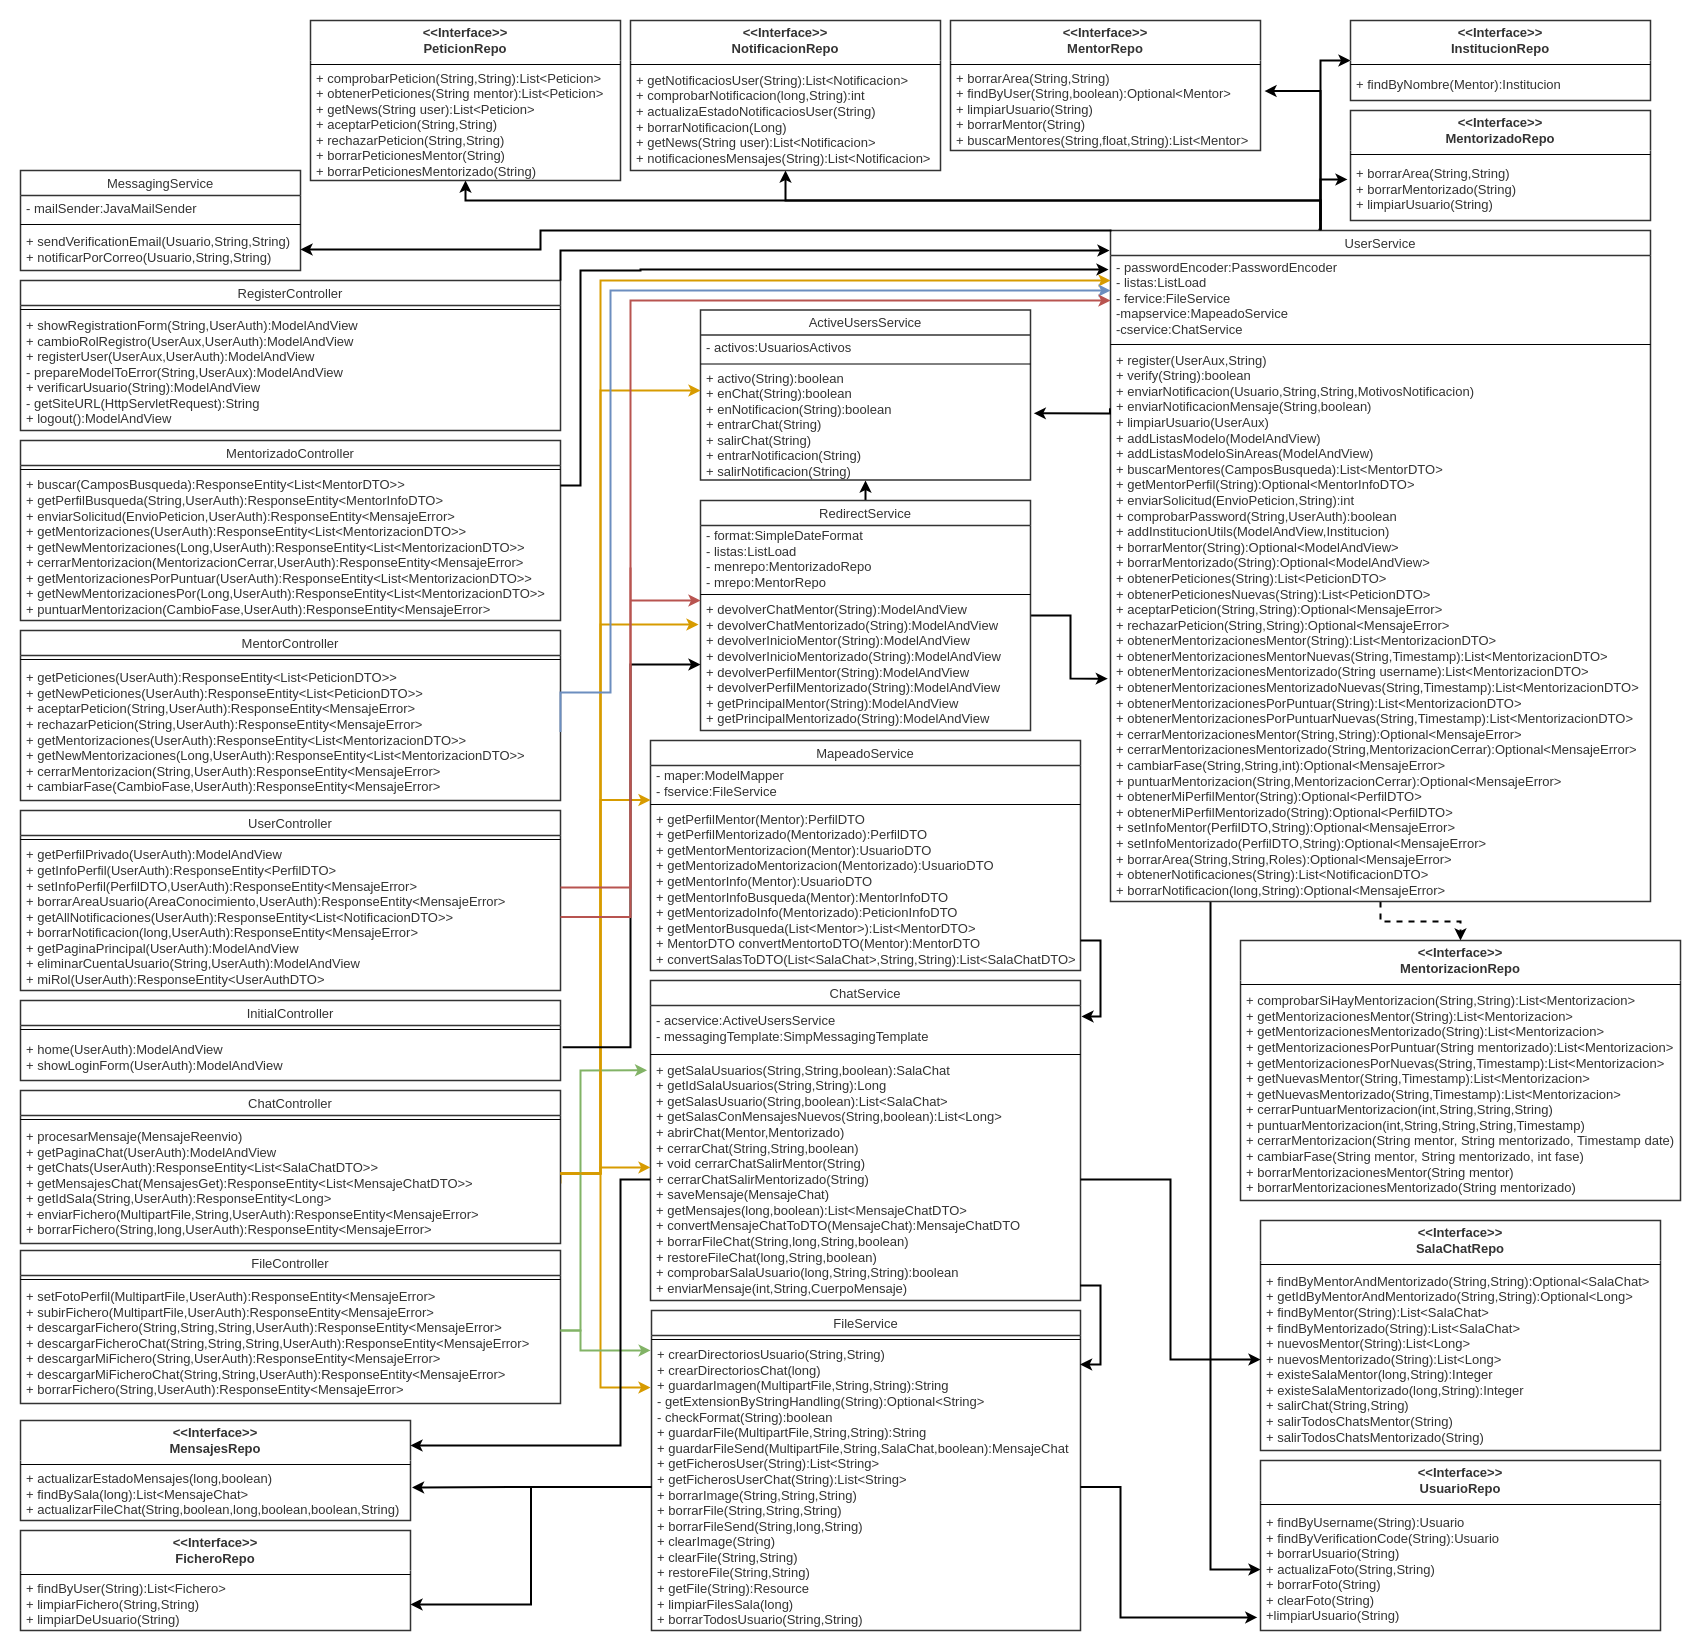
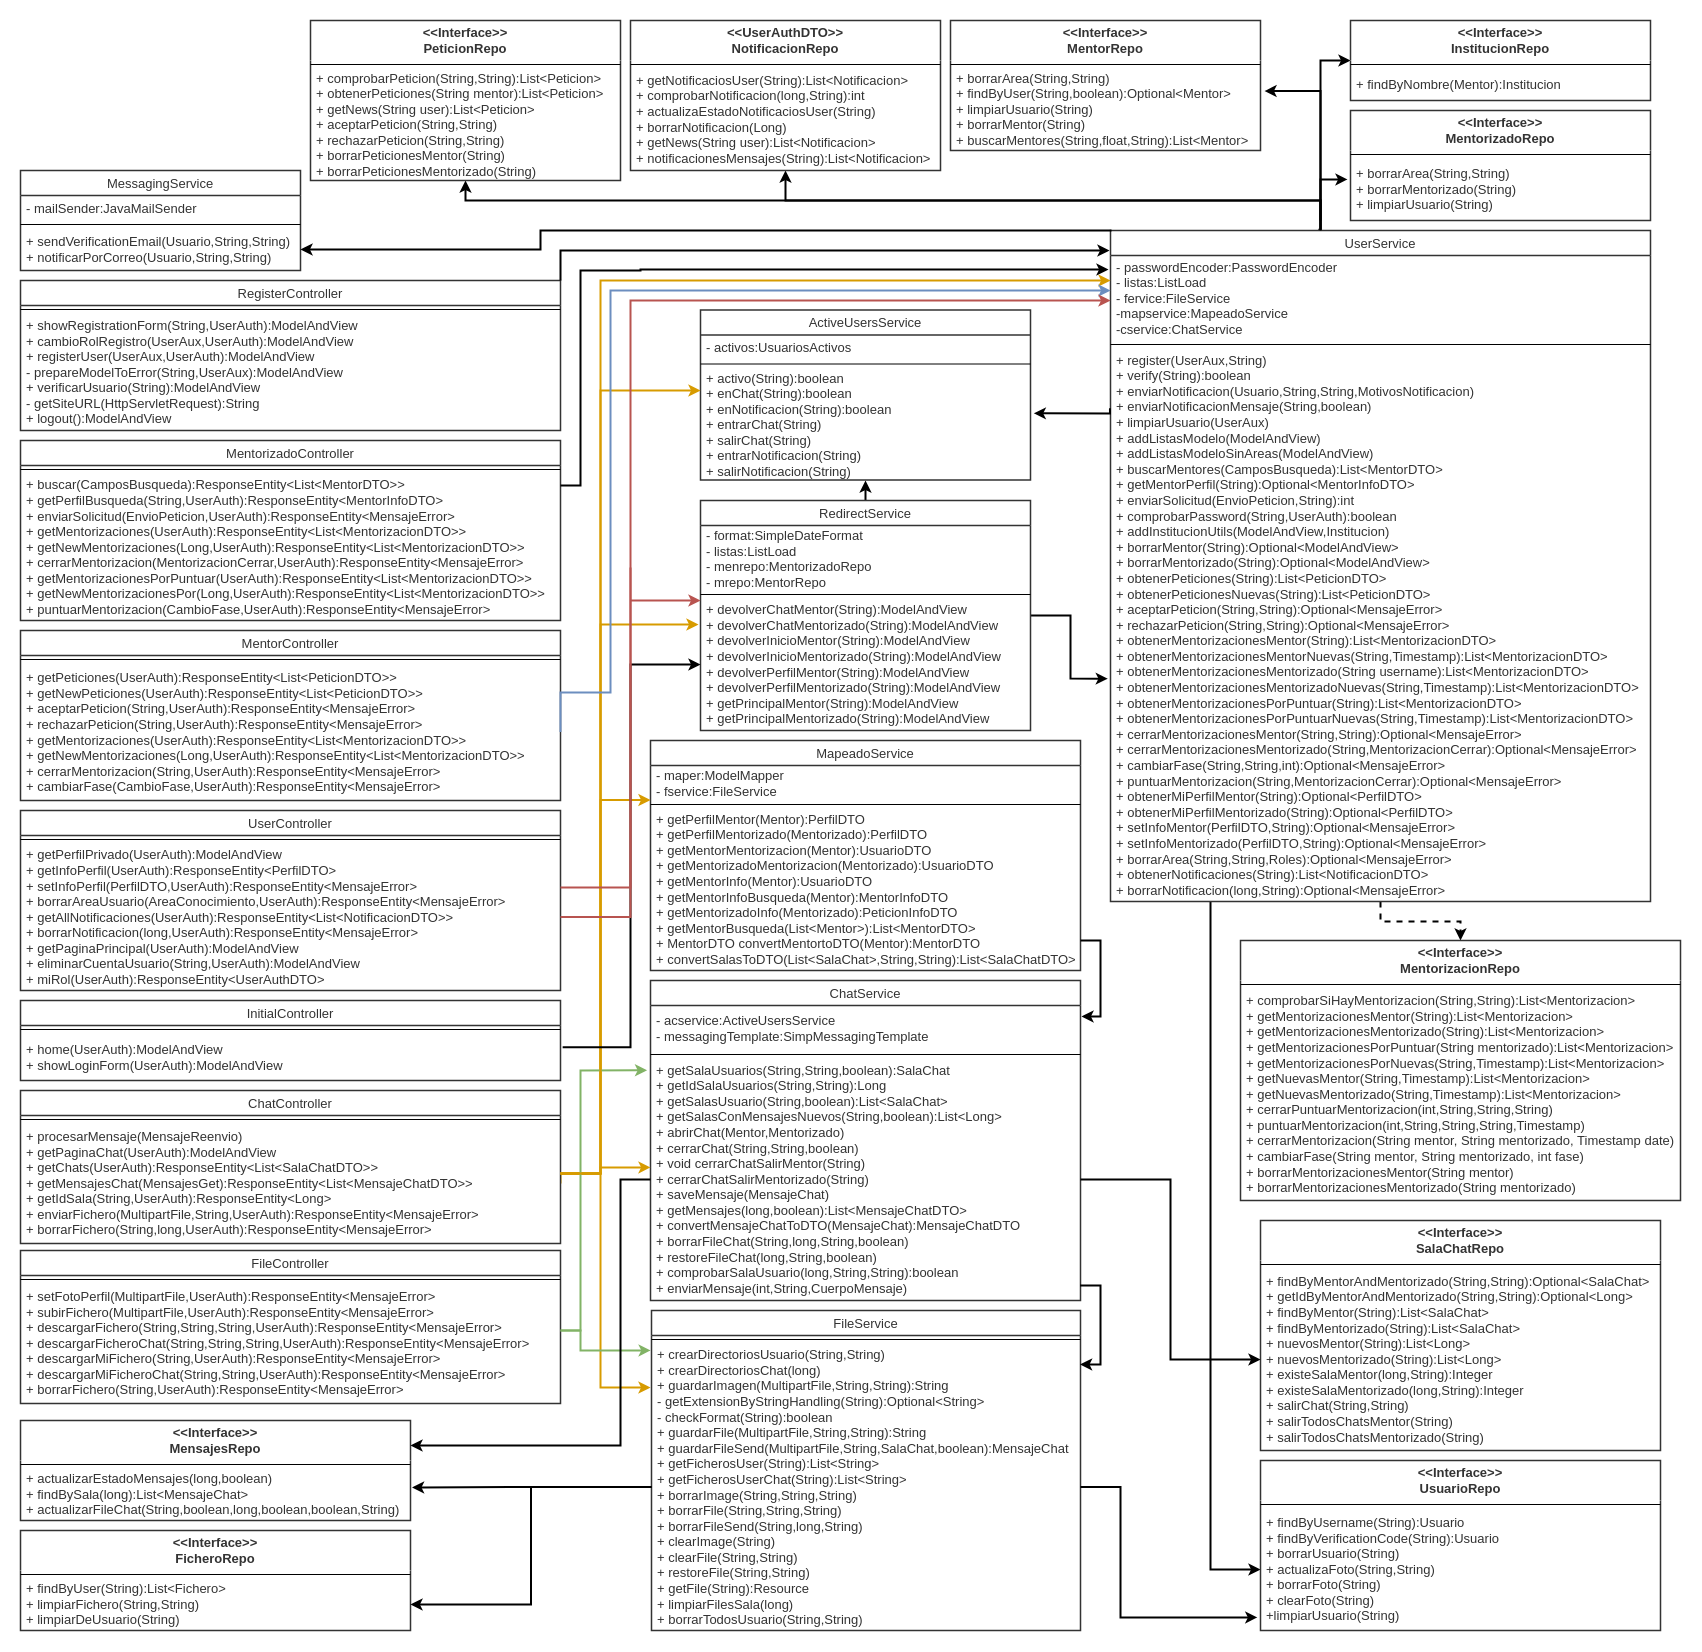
- <mxCell id="105" value="&lt;b&gt;&amp;lt;&amp;lt;Interface&amp;gt;&amp;gt;&lt;/b&gt;&lt;br&gt;&lt;b&gt;NotificacionRepo&lt;/b&gt;" style="html=1;overflow=block;blockSpacing=1;swimlane;childLayout=stackLayout;horizontal=1;horizontalStack=0;resizeParent=1;resizeParentMax=0;resizeLast=0;collapsible=0;fontStyle=0;marginBottom=0;swimlaneFillColor=#ffffff;startSize=40;whiteSpace=wrap;fontSize=13;fontColor=#333333;align=center;spacing=0;strokeColor=#333333;strokeOpacity=100;fillOpacity=100;fillColor=#ffffff;strokeWidth=1.5;swimlaneLine=0;" vertex="1" parent="1"><mxGeometry x="630" y="20" width="310" height="150" as="geometry" /></mxCell>
+ <mxCell id="105" value="&lt;b&gt;&amp;lt;&amp;lt;UserAuthDTO&amp;gt;&amp;gt;&lt;/b&gt;&lt;br&gt;&lt;b&gt;NotificacionRepo&lt;/b&gt;" style="html=1;overflow=block;blockSpacing=1;swimlane;childLayout=stackLayout;horizontal=1;horizontalStack=0;resizeParent=1;resizeParentMax=0;resizeLast=0;collapsible=0;fontStyle=0;marginBottom=0;swimlaneFillColor=#ffffff;startSize=40;whiteSpace=wrap;fontSize=13;fontColor=#333333;align=center;spacing=0;strokeColor=#333333;strokeOpacity=100;fillOpacity=100;fillColor=#ffffff;strokeWidth=1.5;swimlaneLine=0;" vertex="1" parent="1"><mxGeometry x="630" y="20" width="310" height="150" as="geometry" /></mxCell>
